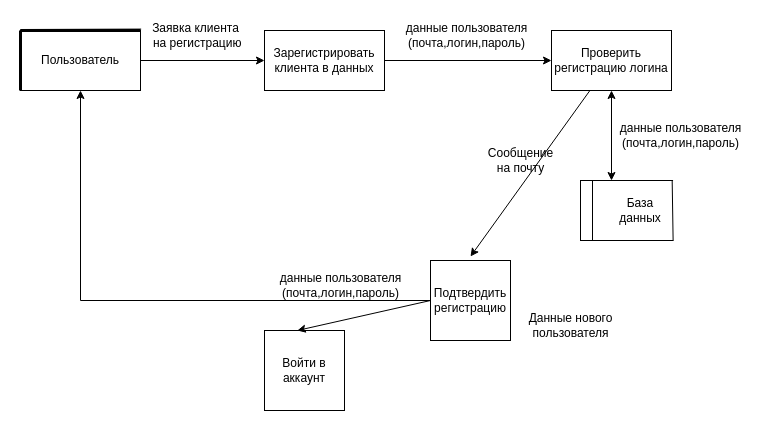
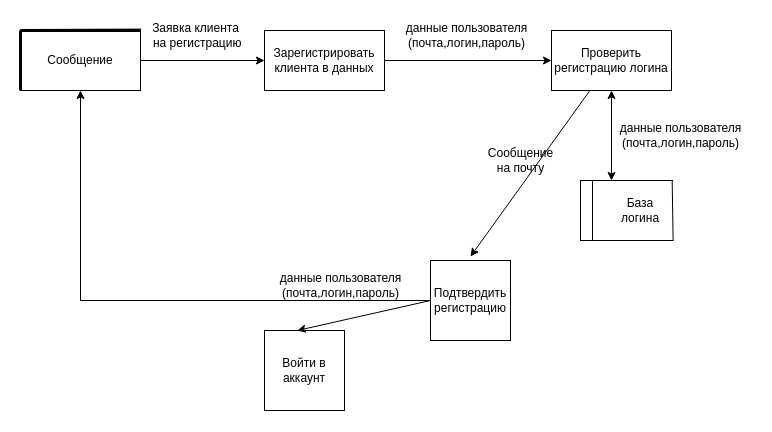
- <mxCell id="17" value="Пользователь" style="rounded=0;whiteSpace=wrap;html=1;" vertex="1" parent="1"><mxGeometry x="20" y="30" width="120" height="60" as="geometry" /></mxCell>
+ <mxCell id="17" value="Сообщение" style="rounded=0;whiteSpace=wrap;html=1;" vertex="1" parent="1"><mxGeometry x="20" y="30" width="120" height="60" as="geometry" /></mxCell>
- <mxCell id="24" value="База &lt;br&gt;данных" style="shape=process;whiteSpace=wrap;html=1;backgroundOutline=1;" vertex="1" parent="1"><mxGeometry x="580" y="180" width="120" height="60" as="geometry" /></mxCell>
+ <mxCell id="24" value="База &lt;br&gt;логина" style="shape=process;whiteSpace=wrap;html=1;backgroundOutline=1;" vertex="1" parent="1"><mxGeometry x="580" y="180" width="120" height="60" as="geometry" /></mxCell>
- <mxCell id="18" value="Данные нового &lt;br&gt;пользователя" style="text;html=1;align=center;verticalAlign=middle;resizable=0;points=[];autosize=1;" vertex="1" parent="1"><mxGeometry x="520" y="310" width="100" height="30" as="geometry" /></mxCell>
